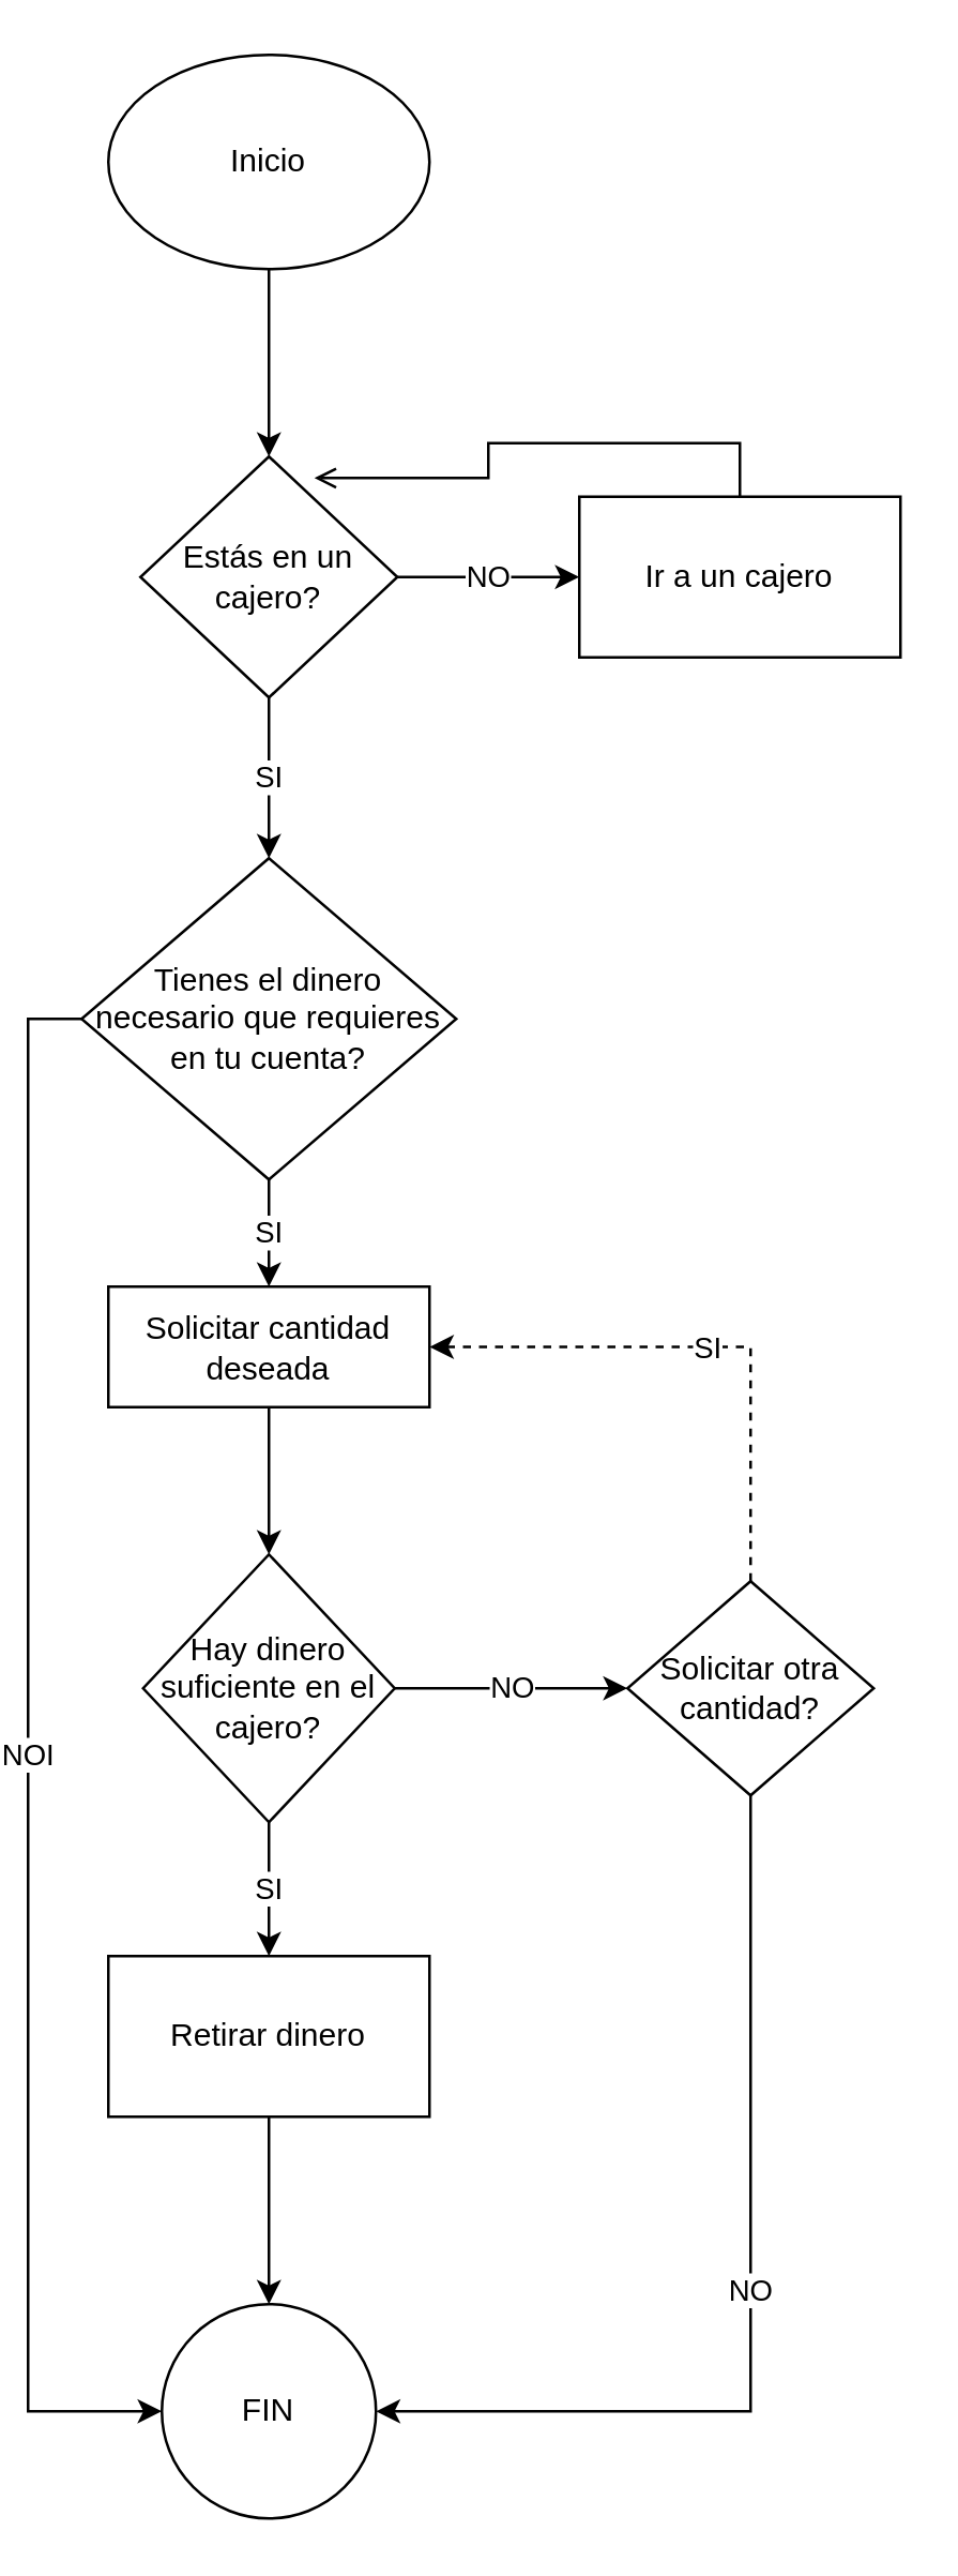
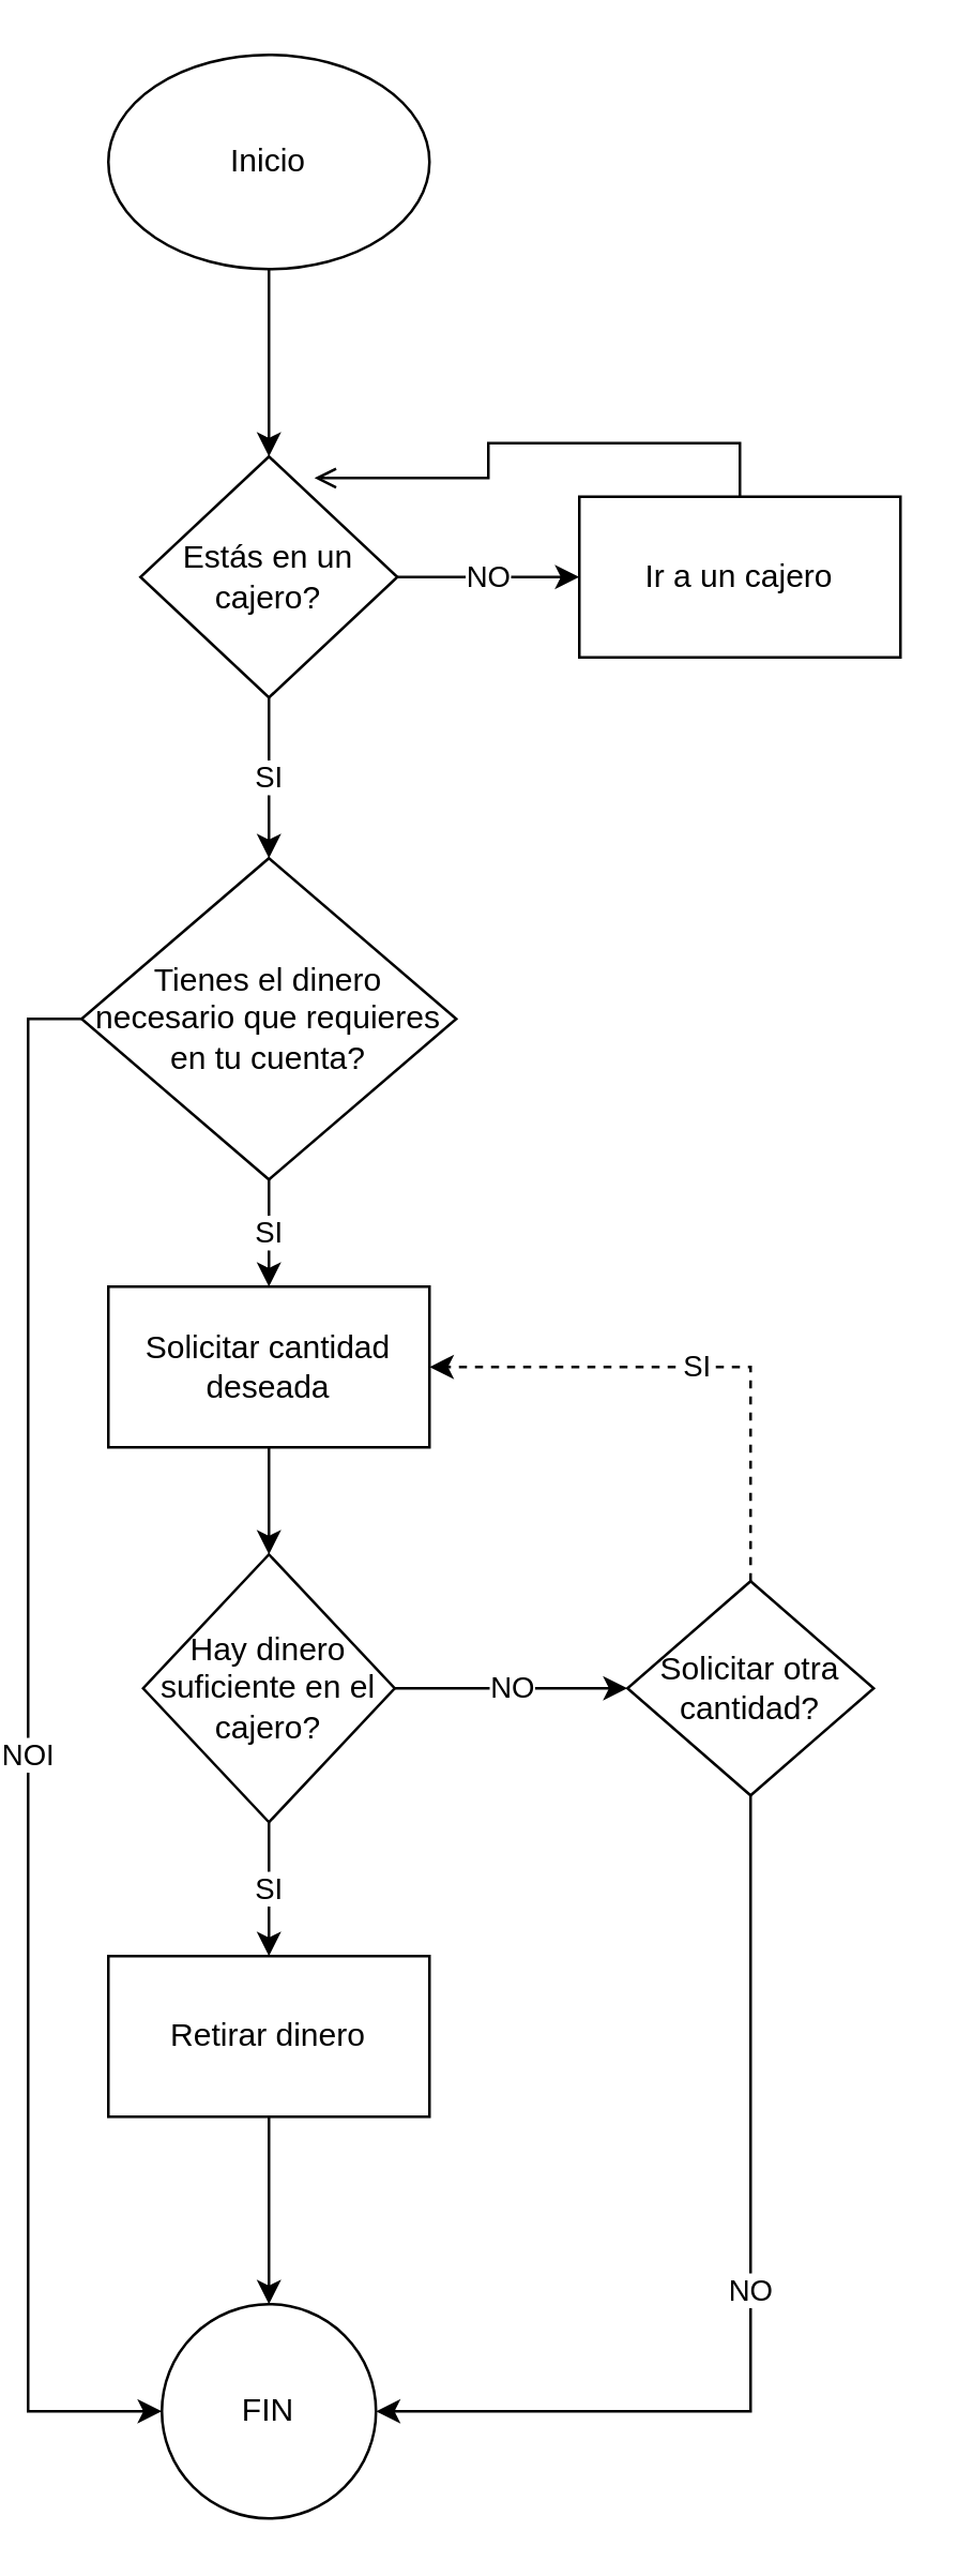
- <mxCell id="13" value="Solicitar cantidad deseada" style="rounded=0;whiteSpace=wrap;html=1;" vertex="1" parent="1"><mxGeometry x="30" y="480" width="120" height="45" as="geometry" /></mxCell>
+ <mxCell id="13" value="Solicitar cantidad deseada" style="rounded=0;whiteSpace=wrap;html=1;" vertex="1" parent="1"><mxGeometry x="30" y="480" width="120" height="60" as="geometry" /></mxCell>
